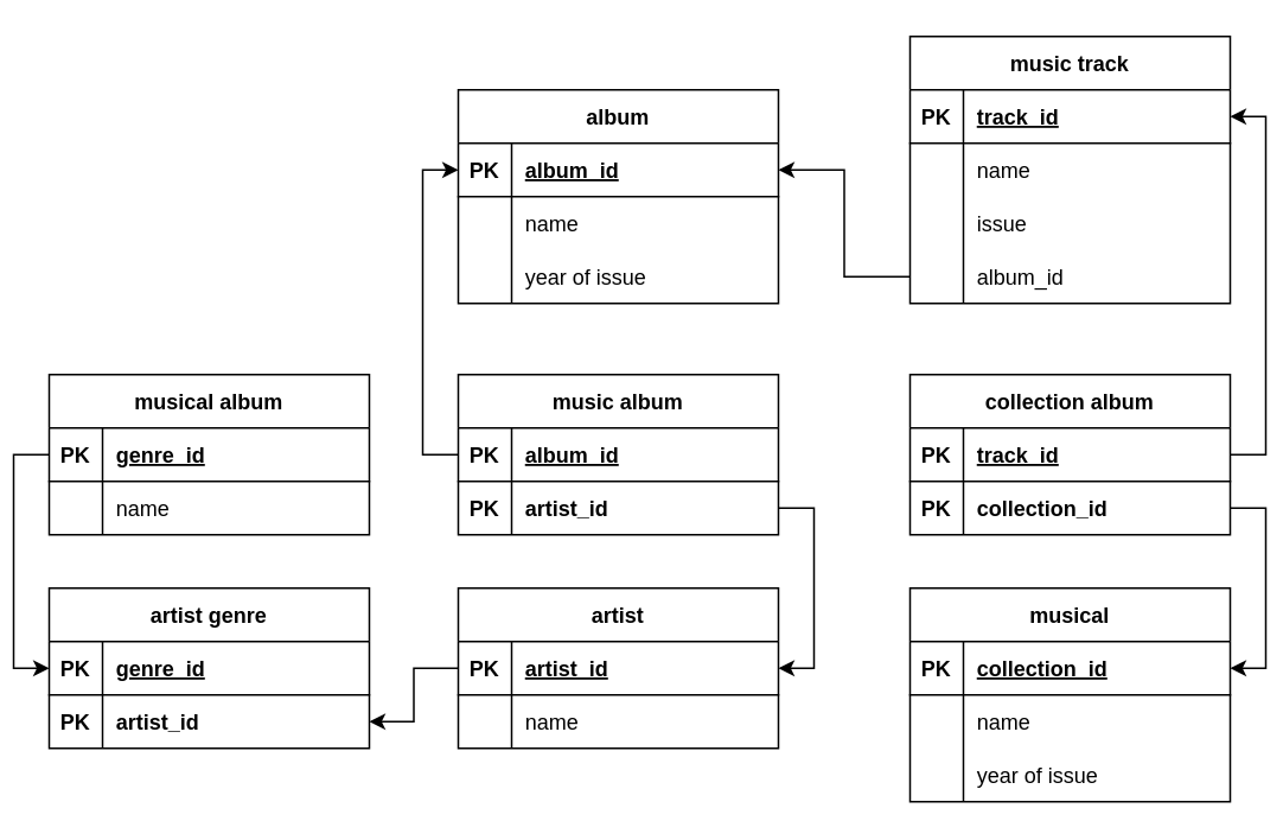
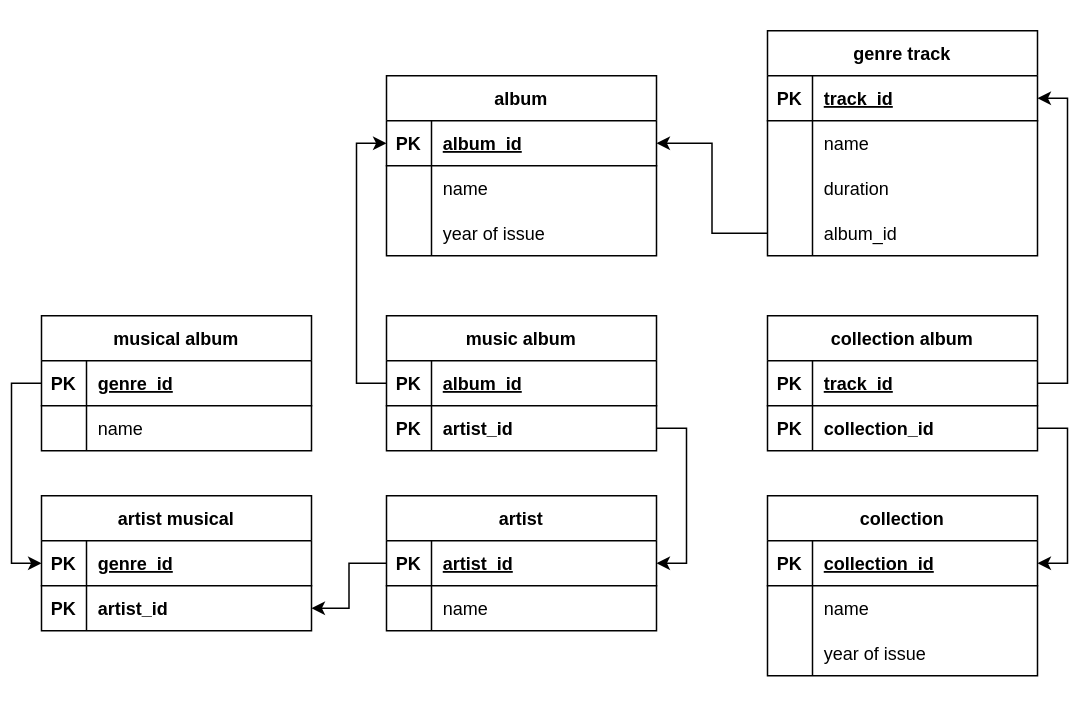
- <mxCell id="26" value="music track" style="shape=table;startSize=30;container=1;collapsible=1;childLayout=tableLayout;fixedRows=1;rowLines=0;fontStyle=1;align=center;resizeLast=1;" parent="1" vertex="1"><mxGeometry x="504" y="20" width="180" height="150" as="geometry" /></mxCell>
+ <mxCell id="26" value="genre track" style="shape=table;startSize=30;container=1;collapsible=1;childLayout=tableLayout;fixedRows=1;rowLines=0;fontStyle=1;align=center;resizeLast=1;" parent="1" vertex="1"><mxGeometry x="504" y="20" width="180" height="150" as="geometry" /></mxCell>
- <mxCell id="35" value="issue" style="shape=partialRectangle;connectable=0;fillColor=none;top=0;left=0;bottom=0;right=0;align=left;spacingLeft=6;overflow=hidden;" parent="33" vertex="1"><mxGeometry x="30" width="150" height="30" as="geometry"><mxRectangle width="150" height="30" as="alternateBounds" /></mxGeometry></mxCell>
+ <mxCell id="35" value="duration" style="shape=partialRectangle;connectable=0;fillColor=none;top=0;left=0;bottom=0;right=0;align=left;spacingLeft=6;overflow=hidden;" parent="33" vertex="1"><mxGeometry x="30" width="150" height="30" as="geometry"><mxRectangle width="150" height="30" as="alternateBounds" /></mxGeometry></mxCell>
- <mxCell id="50" value="artist genre" style="shape=table;startSize=30;container=1;collapsible=1;childLayout=tableLayout;fixedRows=1;rowLines=0;fontStyle=1;align=center;resizeLast=1;" vertex="1" parent="1"><mxGeometry x="20" y="330" width="180" height="90" as="geometry" /></mxCell>
+ <mxCell id="50" value="artist musical" style="shape=table;startSize=30;container=1;collapsible=1;childLayout=tableLayout;fixedRows=1;rowLines=0;fontStyle=1;align=center;resizeLast=1;" vertex="1" parent="1"><mxGeometry x="20" y="330" width="180" height="90" as="geometry" /></mxCell>
- <mxCell id="40" value="musical" style="shape=table;startSize=30;container=1;collapsible=1;childLayout=tableLayout;fixedRows=1;rowLines=0;fontStyle=1;align=center;resizeLast=1;" vertex="1" parent="1"><mxGeometry x="504" y="330" width="180" height="120" as="geometry" /></mxCell>
+ <mxCell id="40" value="collection" style="shape=table;startSize=30;container=1;collapsible=1;childLayout=tableLayout;fixedRows=1;rowLines=0;fontStyle=1;align=center;resizeLast=1;" vertex="1" parent="1"><mxGeometry x="504" y="330" width="180" height="120" as="geometry" /></mxCell>
